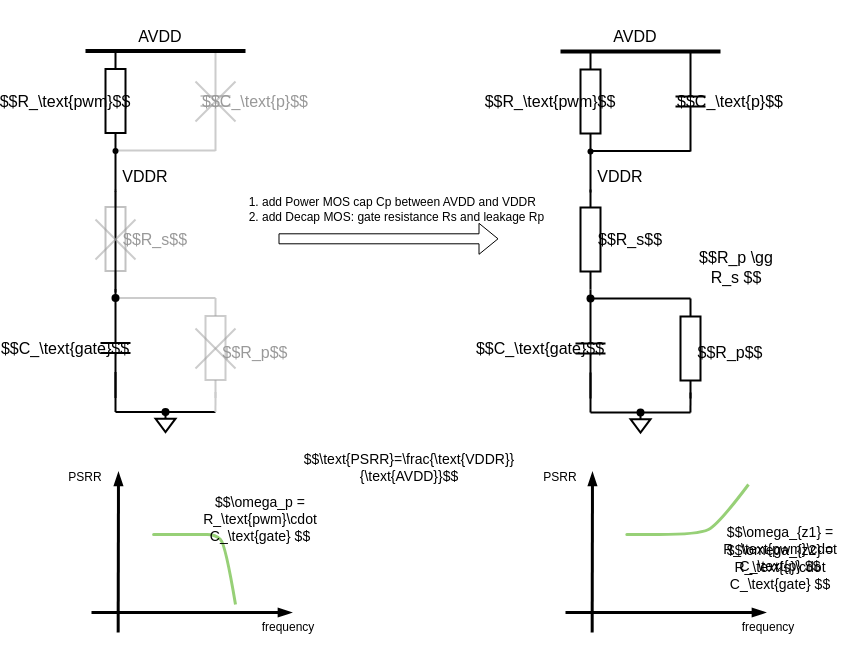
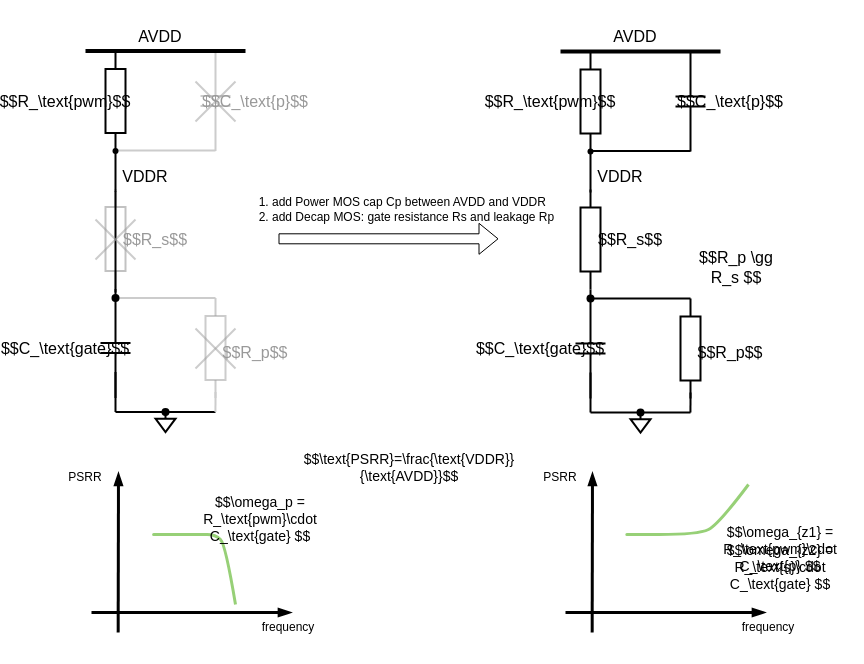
- <mxCell id="61" value="&lt;ol&gt;&lt;li&gt;&lt;font style=&quot;font-size: 12px;&quot;&gt;add Power MOS cap Cp between AVDD and VDDR&lt;/font&gt;&lt;/li&gt;&lt;li&gt;&lt;font style=&quot;font-size: 12px;&quot;&gt;add Decap MOS: gate resistance Rs and leakage Rp&lt;/font&gt;&lt;/li&gt;&lt;/ol&gt;" style="text;html=1;align=left;verticalAlign=middle;whiteSpace=wrap;rounded=0;" parent="1" vertex="1"><mxGeometry x="205" y="194" width="330" height="30" as="geometry" /></mxCell>
+ <mxCell id="61" value="&lt;ol&gt;&lt;li&gt;&lt;font style=&quot;font-size: 12px;&quot;&gt;add Power MOS cap Cp between AVDD and VDDR&lt;/font&gt;&lt;/li&gt;&lt;li&gt;&lt;font style=&quot;font-size: 12px;&quot;&gt;add Decap MOS: gate resistance Rs and leakage Rp&lt;/font&gt;&lt;/li&gt;&lt;/ol&gt;" style="text;html=1;align=left;verticalAlign=middle;whiteSpace=wrap;rounded=0;" parent="1" vertex="1"><mxGeometry x="215" y="194" width="330" height="30" as="geometry" /></mxCell>
